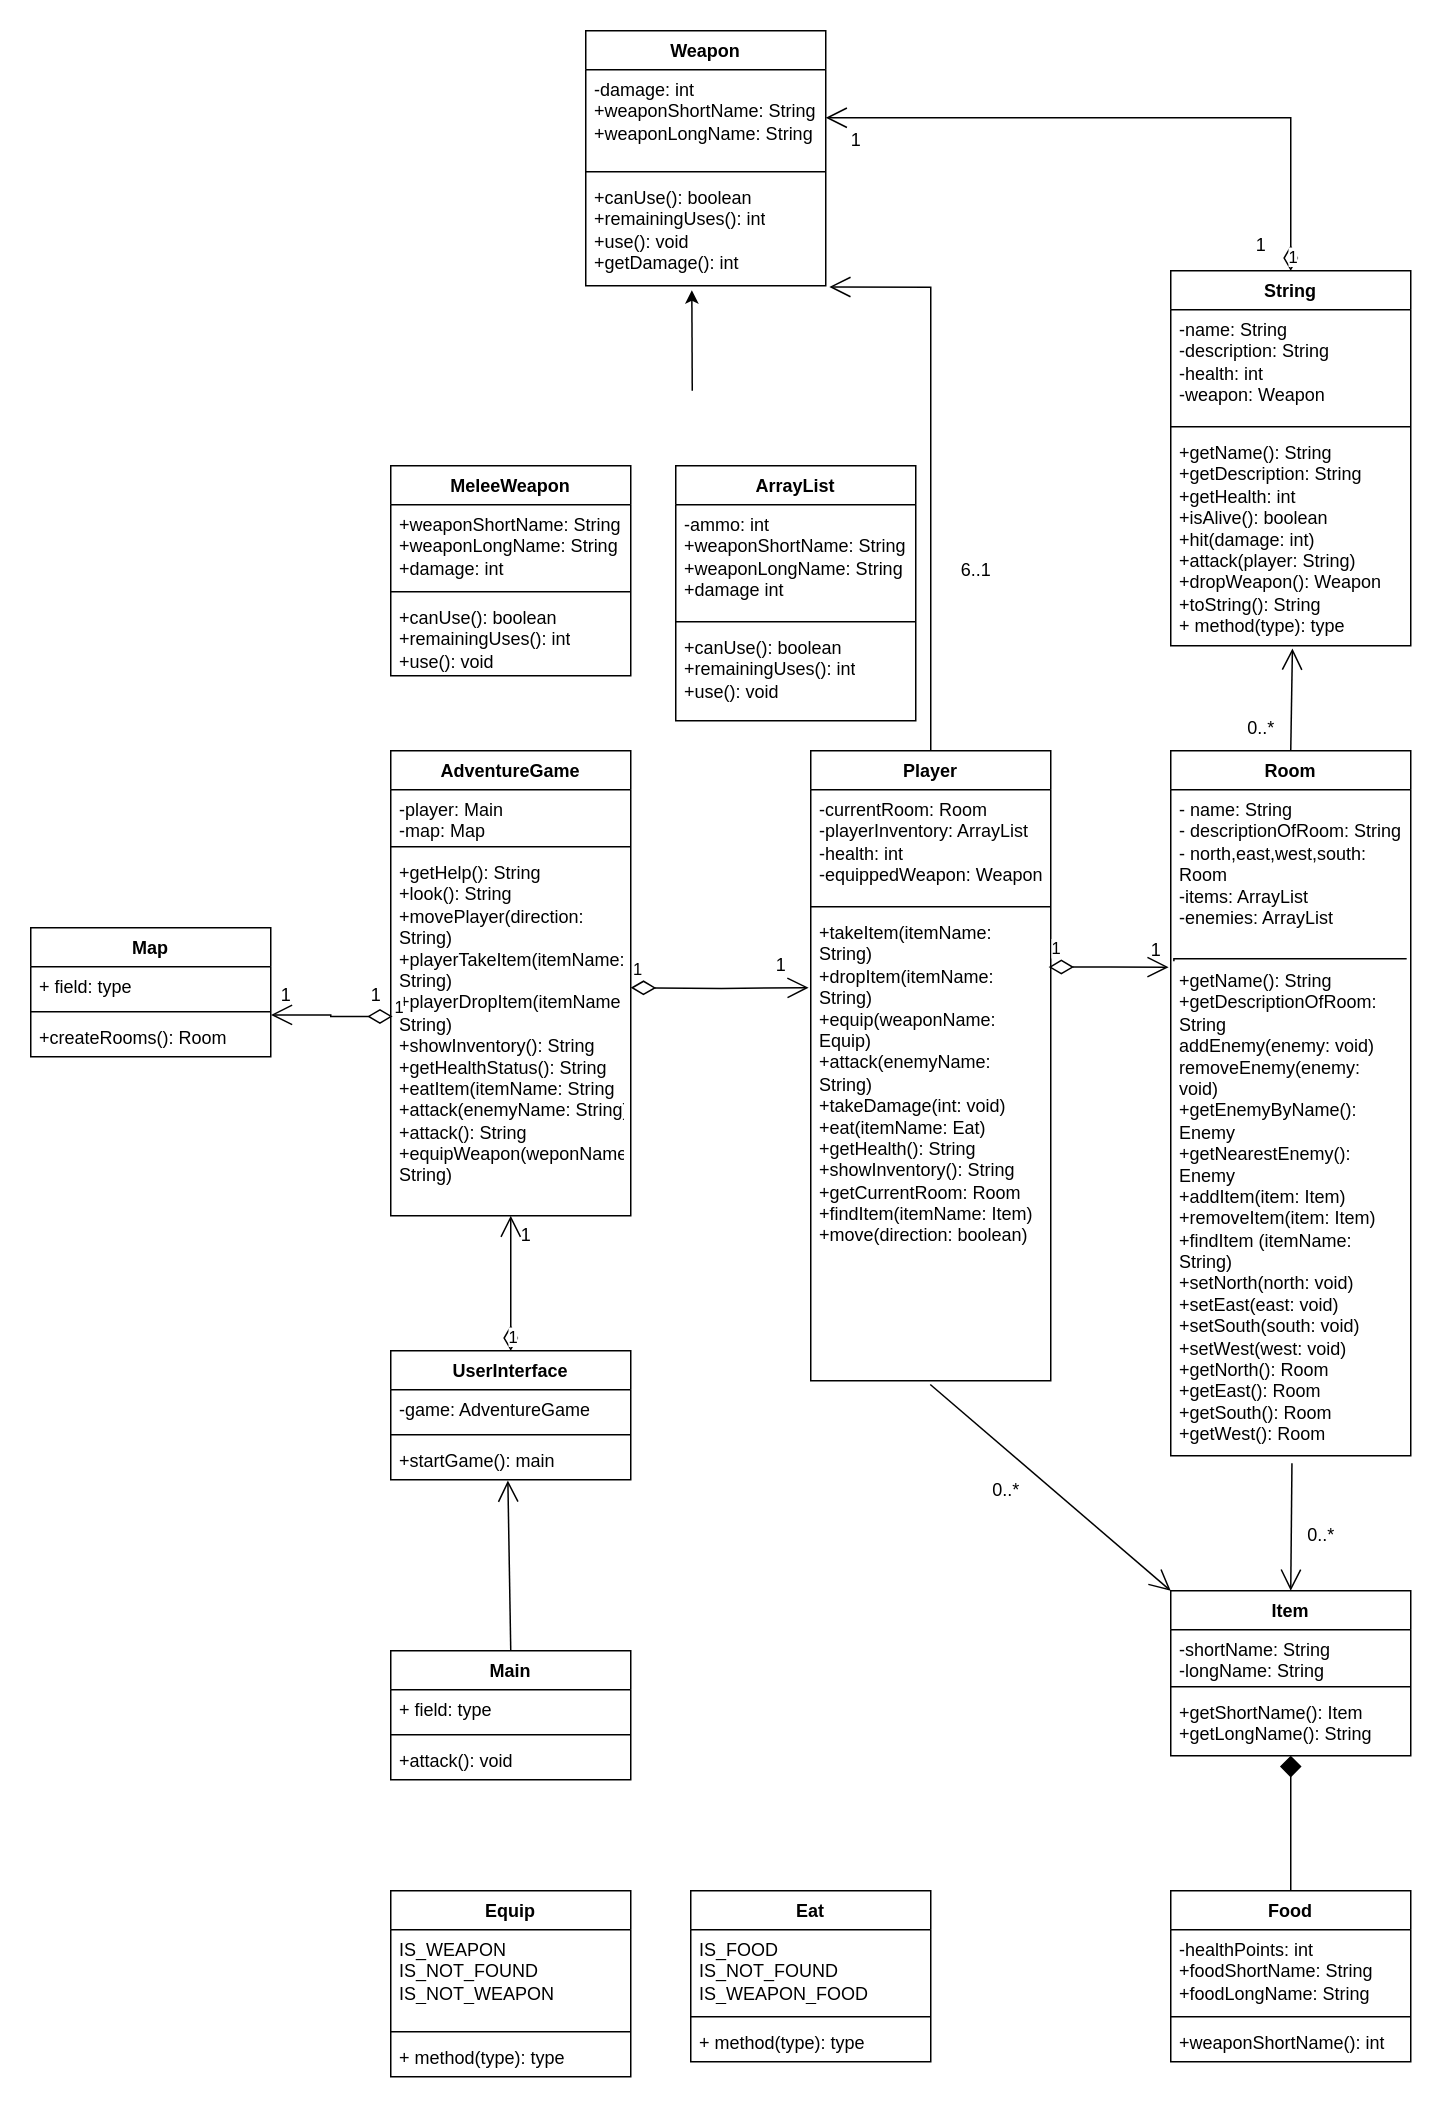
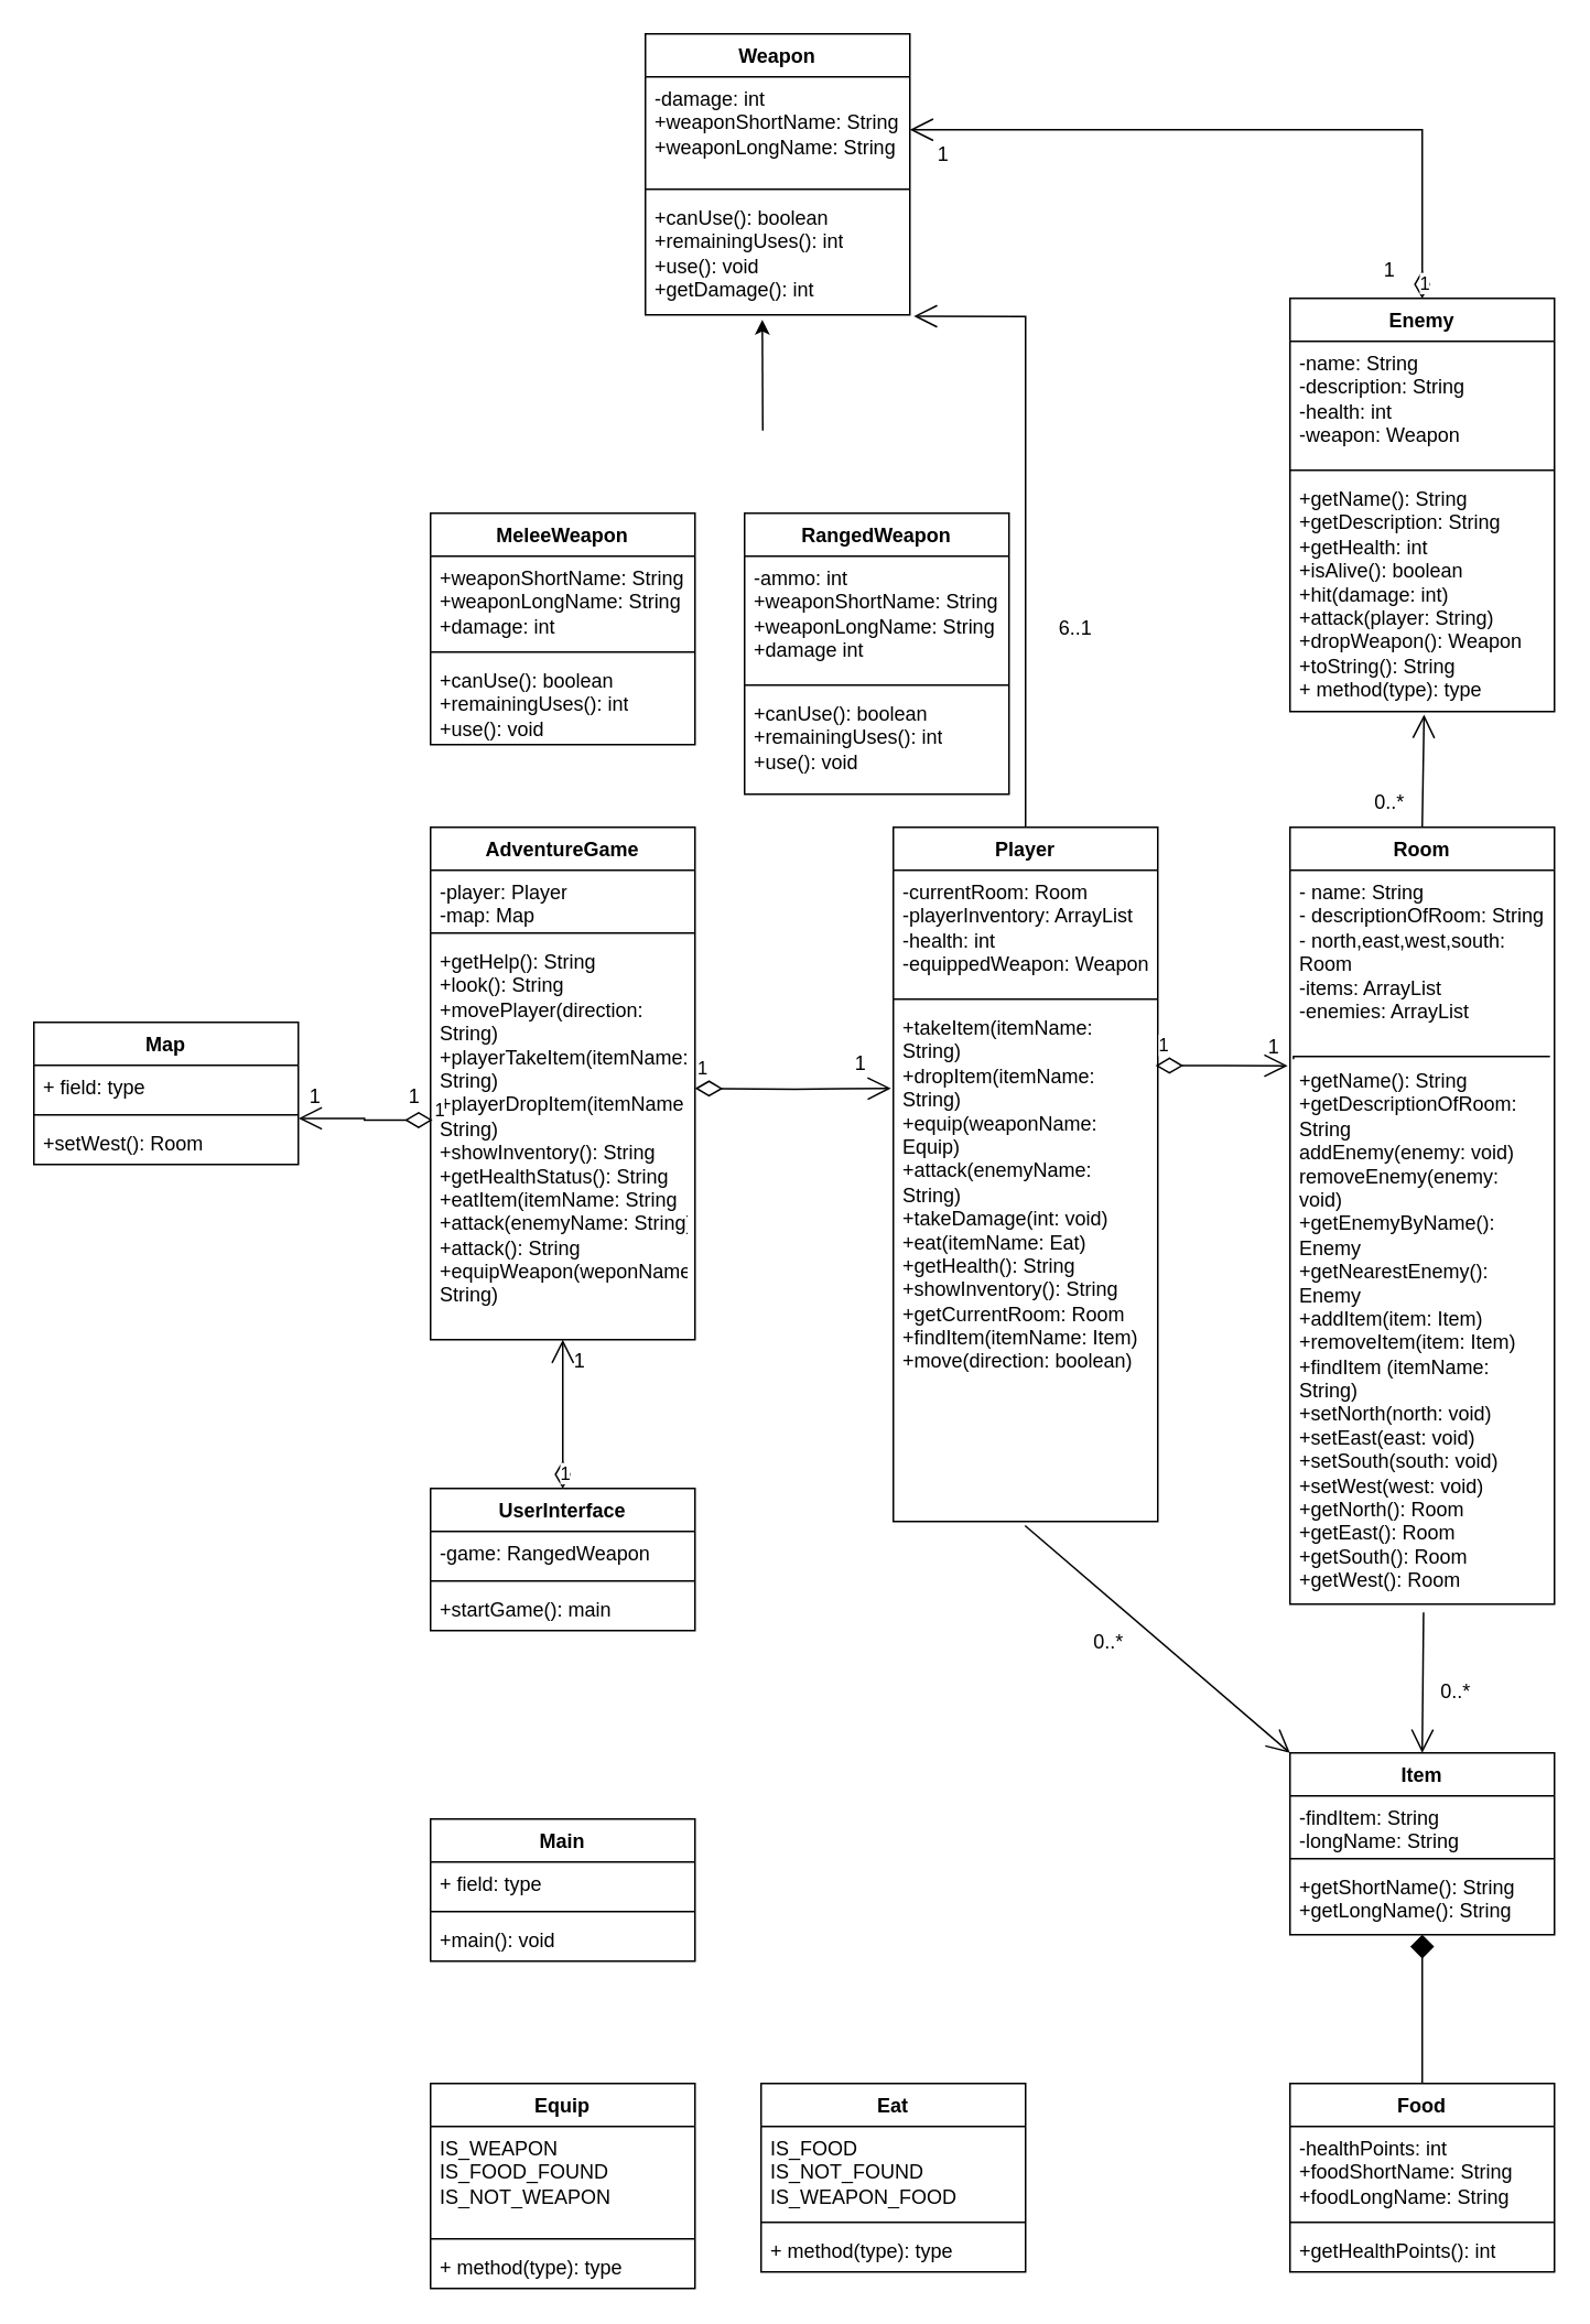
- <mxCell id="15" value="String" style="swimlane;fontStyle=1;align=center;verticalAlign=top;childLayout=stackLayout;horizontal=1;startSize=26;horizontalStack=0;resizeParent=1;resizeParentMax=0;resizeLast=0;collapsible=1;marginBottom=0;whiteSpace=wrap;html=1;" vertex="1" parent="1"><mxGeometry x="780" y="180" width="160" height="250" as="geometry" /></mxCell>
+ <mxCell id="15" value="Enemy" style="swimlane;fontStyle=1;align=center;verticalAlign=top;childLayout=stackLayout;horizontal=1;startSize=26;horizontalStack=0;resizeParent=1;resizeParentMax=0;resizeLast=0;collapsible=1;marginBottom=0;whiteSpace=wrap;html=1;" vertex="1" parent="1"><mxGeometry x="780" y="180" width="160" height="250" as="geometry" /></mxCell>
- <mxCell id="27" value="ArrayList" style="swimlane;fontStyle=1;align=center;verticalAlign=top;childLayout=stackLayout;horizontal=1;startSize=26;horizontalStack=0;resizeParent=1;resizeParentMax=0;resizeLast=0;collapsible=1;marginBottom=0;whiteSpace=wrap;html=1;" vertex="1" parent="1"><mxGeometry x="450" y="310" width="160" height="170" as="geometry" /></mxCell>
+ <mxCell id="27" value="RangedWeapon" style="swimlane;fontStyle=1;align=center;verticalAlign=top;childLayout=stackLayout;horizontal=1;startSize=26;horizontalStack=0;resizeParent=1;resizeParentMax=0;resizeLast=0;collapsible=1;marginBottom=0;whiteSpace=wrap;html=1;" vertex="1" parent="1"><mxGeometry x="450" y="310" width="160" height="170" as="geometry" /></mxCell>
- <mxCell id="3" value="-player: Main&lt;div&gt;-map: Map&lt;/div&gt;" style="text;strokeColor=none;fillColor=none;align=left;verticalAlign=top;spacingLeft=4;spacingRight=4;overflow=hidden;rotatable=0;points=[[0,0.5],[1,0.5]];portConstraint=eastwest;whiteSpace=wrap;html=1;" vertex="1" parent="2"><mxGeometry y="26" width="160" height="34" as="geometry" /></mxCell>
+ <mxCell id="3" value="-player: Player&lt;div&gt;-map: Map&lt;/div&gt;" style="text;strokeColor=none;fillColor=none;align=left;verticalAlign=top;spacingLeft=4;spacingRight=4;overflow=hidden;rotatable=0;points=[[0,0.5],[1,0.5]];portConstraint=eastwest;whiteSpace=wrap;html=1;" vertex="1" parent="2"><mxGeometry y="26" width="160" height="34" as="geometry" /></mxCell>
- <mxCell id="46" value="+createRooms(): Room" style="text;strokeColor=none;fillColor=none;align=left;verticalAlign=top;spacingLeft=4;spacingRight=4;overflow=hidden;rotatable=0;points=[[0,0.5],[1,0.5]];portConstraint=eastwest;whiteSpace=wrap;html=1;" vertex="1" parent="43"><mxGeometry y="60" width="160" height="26" as="geometry" /></mxCell>
+ <mxCell id="46" value="+setWest(): Room" style="text;strokeColor=none;fillColor=none;align=left;verticalAlign=top;spacingLeft=4;spacingRight=4;overflow=hidden;rotatable=0;points=[[0,0.5],[1,0.5]];portConstraint=eastwest;whiteSpace=wrap;html=1;" vertex="1" parent="43"><mxGeometry y="60" width="160" height="26" as="geometry" /></mxCell>
- <mxCell id="36" value="-game: AdventureGame" style="text;strokeColor=none;fillColor=none;align=left;verticalAlign=top;spacingLeft=4;spacingRight=4;overflow=hidden;rotatable=0;points=[[0,0.5],[1,0.5]];portConstraint=eastwest;whiteSpace=wrap;html=1;" vertex="1" parent="35"><mxGeometry y="26" width="160" height="26" as="geometry" /></mxCell>
+ <mxCell id="36" value="-game: RangedWeapon" style="text;strokeColor=none;fillColor=none;align=left;verticalAlign=top;spacingLeft=4;spacingRight=4;overflow=hidden;rotatable=0;points=[[0,0.5],[1,0.5]];portConstraint=eastwest;whiteSpace=wrap;html=1;" vertex="1" parent="35"><mxGeometry y="26" width="160" height="26" as="geometry" /></mxCell>
- <mxCell id="59" value="" style="endArrow=open;endFill=1;endSize=12;html=1;rounded=0;exitX=0.5;exitY=0;exitDx=0;exitDy=0;entryX=0.488;entryY=1.021;entryDx=0;entryDy=0;entryPerimeter=0;" edge="1" parent="1" source="39" target="38"><mxGeometry width="160" relative="1" as="geometry"><mxPoint x="410" y="1110" as="sourcePoint" /><mxPoint x="570" y="1110" as="targetPoint" /></mxGeometry></mxCell>
- <mxCell id="32" value="-shortName: String&lt;div&gt;-longName: String&lt;/div&gt;" style="text;strokeColor=none;fillColor=none;align=left;verticalAlign=top;spacingLeft=4;spacingRight=4;overflow=hidden;rotatable=0;points=[[0,0.5],[1,0.5]];portConstraint=eastwest;whiteSpace=wrap;html=1;" vertex="1" parent="31"><mxGeometry y="26" width="160" height="34" as="geometry" /></mxCell>
+ <mxCell id="32" value="-findItem: String&lt;div&gt;-longName: String&lt;/div&gt;" style="text;strokeColor=none;fillColor=none;align=left;verticalAlign=top;spacingLeft=4;spacingRight=4;overflow=hidden;rotatable=0;points=[[0,0.5],[1,0.5]];portConstraint=eastwest;whiteSpace=wrap;html=1;" vertex="1" parent="31"><mxGeometry y="26" width="160" height="34" as="geometry" /></mxCell>
- <mxCell id="34" value="+getShortName(): Item&lt;div&gt;+getLongName(): String&lt;/div&gt;" style="text;strokeColor=none;fillColor=none;align=left;verticalAlign=top;spacingLeft=4;spacingRight=4;overflow=hidden;rotatable=0;points=[[0,0.5],[1,0.5]];portConstraint=eastwest;whiteSpace=wrap;html=1;" vertex="1" parent="31"><mxGeometry y="68" width="160" height="42" as="geometry" /></mxCell>
+ <mxCell id="34" value="+getShortName(): String&lt;div&gt;+getLongName(): String&lt;/div&gt;" style="text;strokeColor=none;fillColor=none;align=left;verticalAlign=top;spacingLeft=4;spacingRight=4;overflow=hidden;rotatable=0;points=[[0,0.5],[1,0.5]];portConstraint=eastwest;whiteSpace=wrap;html=1;" vertex="1" parent="31"><mxGeometry y="68" width="160" height="42" as="geometry" /></mxCell>
- <mxCell id="42" value="+attack(): void" style="text;strokeColor=none;fillColor=none;align=left;verticalAlign=top;spacingLeft=4;spacingRight=4;overflow=hidden;rotatable=0;points=[[0,0.5],[1,0.5]];portConstraint=eastwest;whiteSpace=wrap;html=1;" vertex="1" parent="39"><mxGeometry y="60" width="160" height="26" as="geometry" /></mxCell>
+ <mxCell id="42" value="+main(): void" style="text;strokeColor=none;fillColor=none;align=left;verticalAlign=top;spacingLeft=4;spacingRight=4;overflow=hidden;rotatable=0;points=[[0,0.5],[1,0.5]];portConstraint=eastwest;whiteSpace=wrap;html=1;" vertex="1" parent="39"><mxGeometry y="60" width="160" height="26" as="geometry" /></mxCell>
- <mxCell id="61" value="IS_WEAPON&lt;div&gt;IS_NOT_FOUND&lt;/div&gt;&lt;div&gt;IS_NOT_WEAPON&lt;/div&gt;" style="text;strokeColor=none;fillColor=none;align=left;verticalAlign=top;spacingLeft=4;spacingRight=4;overflow=hidden;rotatable=0;points=[[0,0.5],[1,0.5]];portConstraint=eastwest;whiteSpace=wrap;html=1;" vertex="1" parent="60"><mxGeometry y="26" width="160" height="64" as="geometry" /></mxCell>
+ <mxCell id="61" value="IS_WEAPON&lt;div&gt;IS_FOOD_FOUND&lt;/div&gt;&lt;div&gt;IS_NOT_WEAPON&lt;/div&gt;" style="text;strokeColor=none;fillColor=none;align=left;verticalAlign=top;spacingLeft=4;spacingRight=4;overflow=hidden;rotatable=0;points=[[0,0.5],[1,0.5]];portConstraint=eastwest;whiteSpace=wrap;html=1;" vertex="1" parent="60"><mxGeometry y="26" width="160" height="64" as="geometry" /></mxCell>
- <mxCell id="50" value="+weaponShortName(): int" style="text;strokeColor=none;fillColor=none;align=left;verticalAlign=top;spacingLeft=4;spacingRight=4;overflow=hidden;rotatable=0;points=[[0,0.5],[1,0.5]];portConstraint=eastwest;whiteSpace=wrap;html=1;" vertex="1" parent="47"><mxGeometry y="88" width="160" height="26" as="geometry" /></mxCell>
+ <mxCell id="50" value="+getHealthPoints(): int" style="text;strokeColor=none;fillColor=none;align=left;verticalAlign=top;spacingLeft=4;spacingRight=4;overflow=hidden;rotatable=0;points=[[0,0.5],[1,0.5]];portConstraint=eastwest;whiteSpace=wrap;html=1;" vertex="1" parent="47"><mxGeometry y="88" width="160" height="26" as="geometry" /></mxCell>
